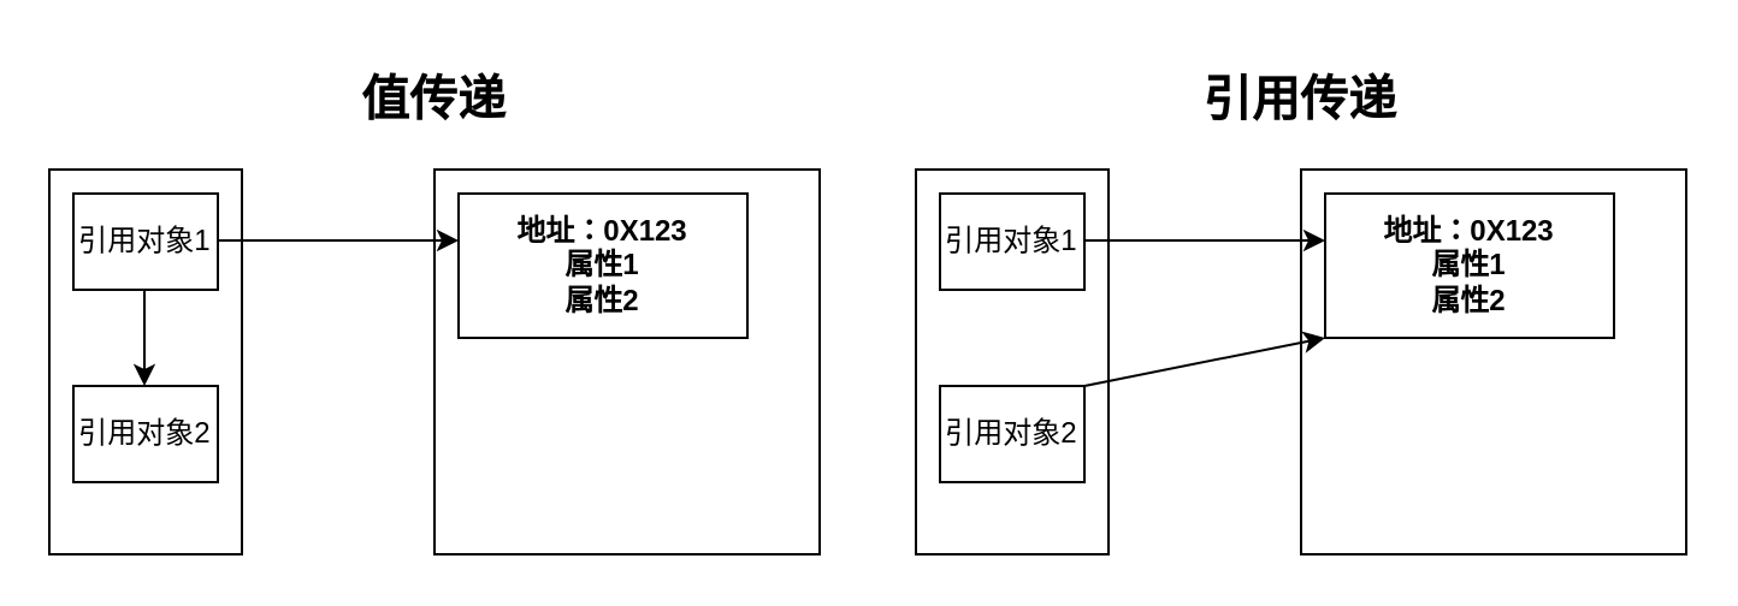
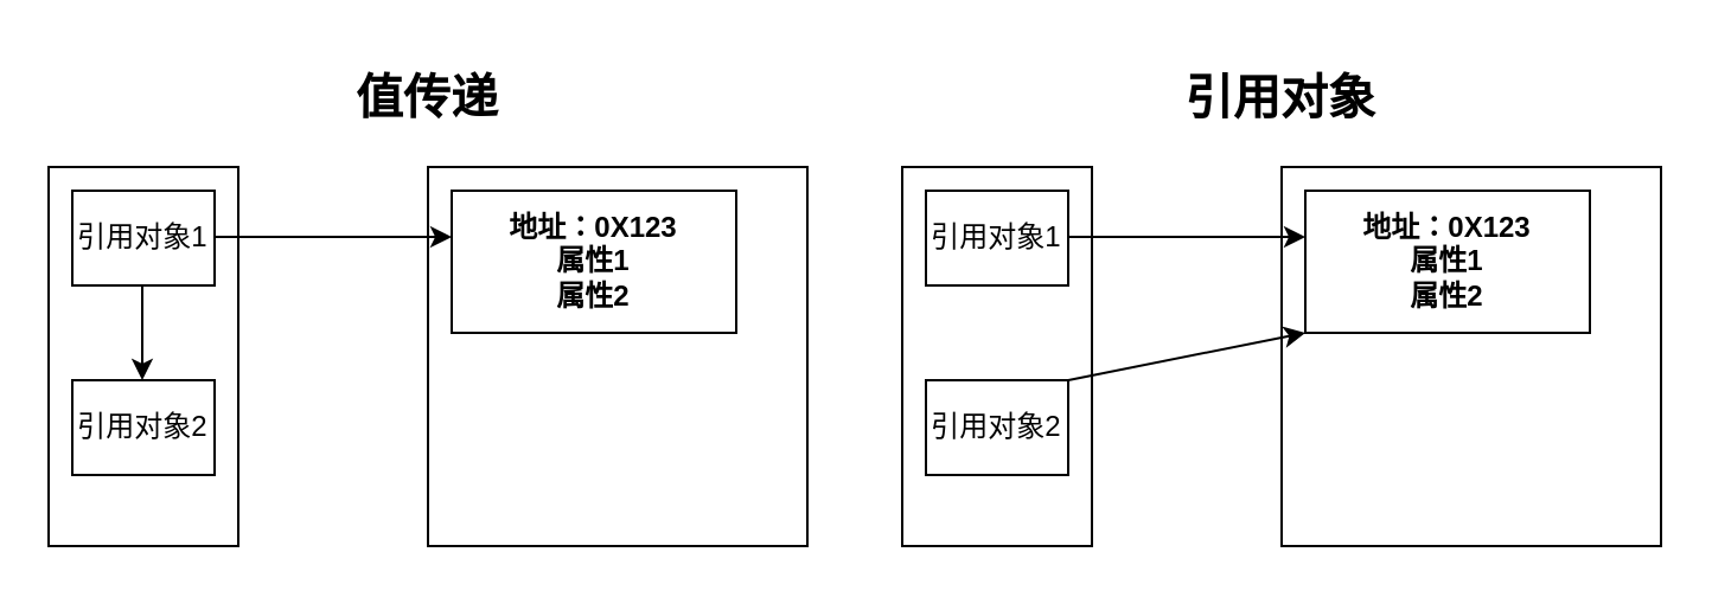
- <mxCell id="16" value="引用传递" style="text;html=1;strokeColor=none;fillColor=none;align=center;verticalAlign=middle;whiteSpace=wrap;rounded=0;fontStyle=1;fontSize=20;" vertex="1" parent="1"><mxGeometry x="380" y="20" width="320" height="40" as="geometry" /></mxCell>
+ <mxCell id="16" value="引用对象" style="text;html=1;strokeColor=none;fillColor=none;align=center;verticalAlign=middle;whiteSpace=wrap;rounded=0;fontStyle=1;fontSize=20;" vertex="1" parent="1"><mxGeometry x="380" y="20" width="320" height="40" as="geometry" /></mxCell>
